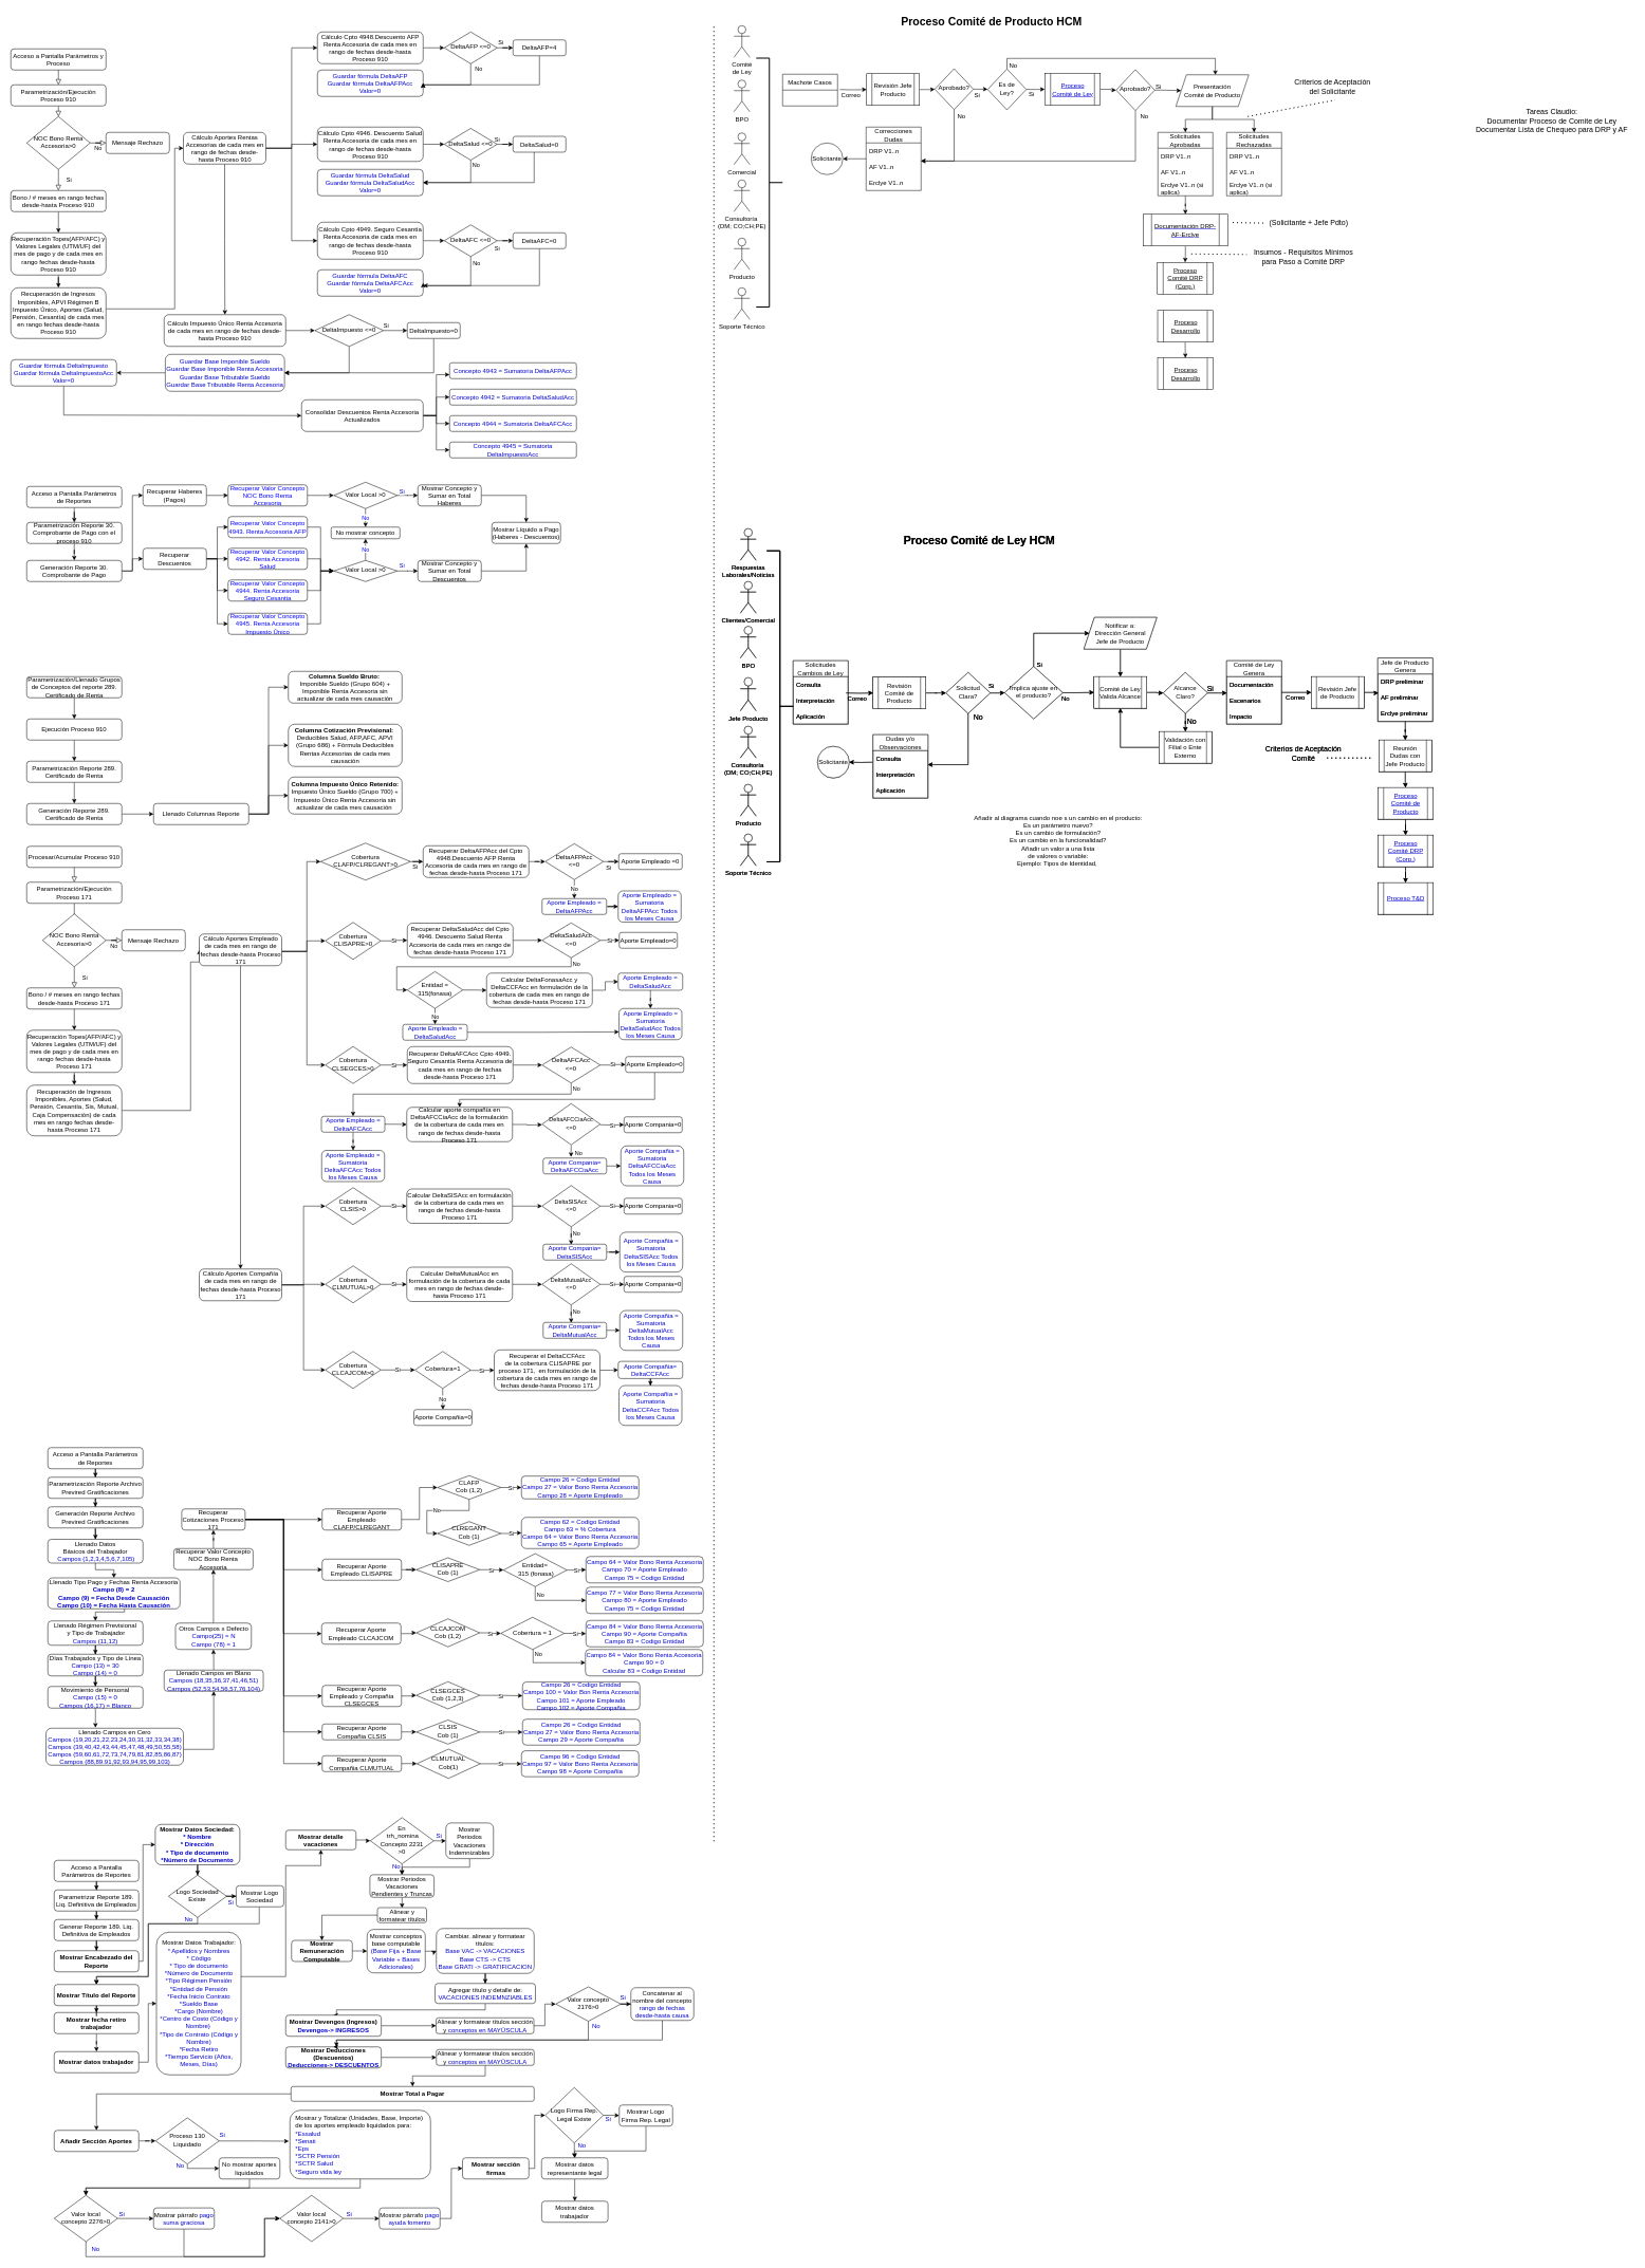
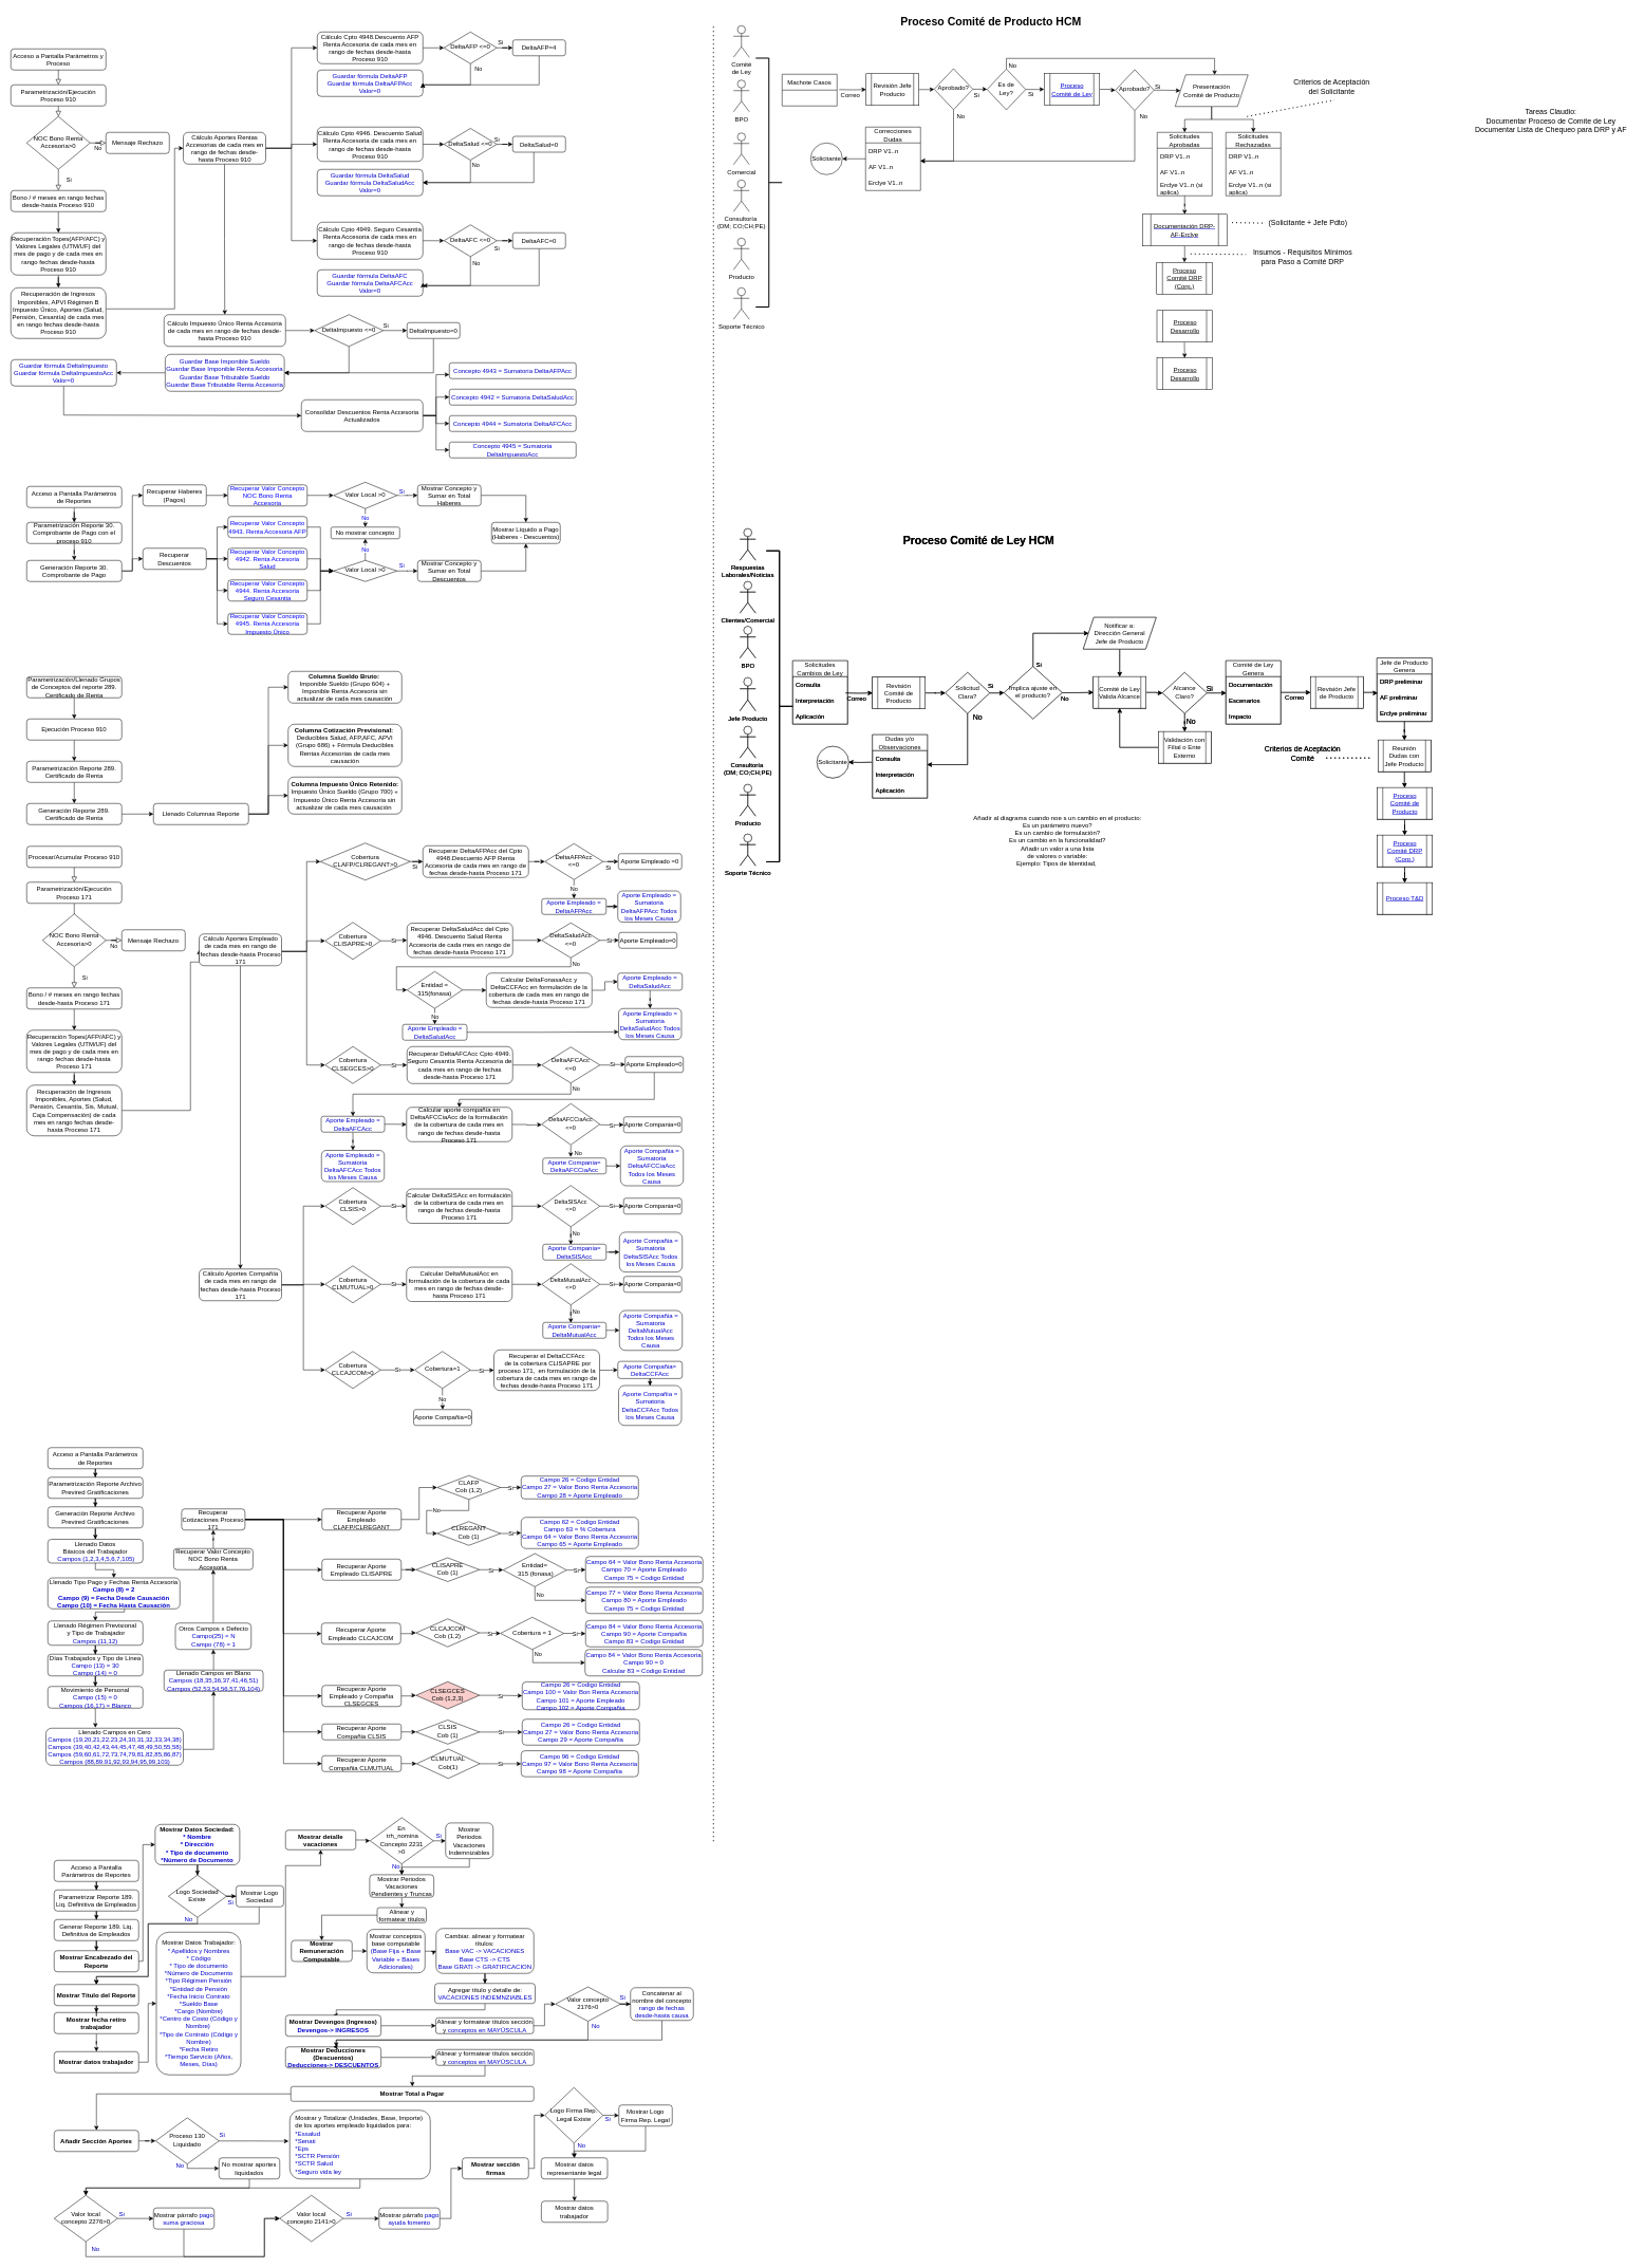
- <mxCell id="269" value="CLSEGCES&lt;br&gt;Cob (1,2,3)" style="rhombus;whiteSpace=wrap;html=1;shadow=0;fontFamily=Helvetica;fontSize=12;align=center;strokeWidth=1;spacing=6;spacingTop=-4;" parent="1" vertex="1"><mxGeometry x="787" y="3182" width="120" height="51.5" as="geometry" /></mxCell>
+ <mxCell id="269" value="CLSEGCES&lt;br&gt;Cob (1,2,3)" style="rhombus;whiteSpace=wrap;html=1;shadow=0;fontFamily=Helvetica;fontSize=12;align=center;strokeWidth=1;spacing=6;spacingTop=-4;fillColor=#f8cecc;" parent="1" vertex="1"><mxGeometry x="787" y="3182" width="120" height="51.5" as="geometry" /></mxCell>
